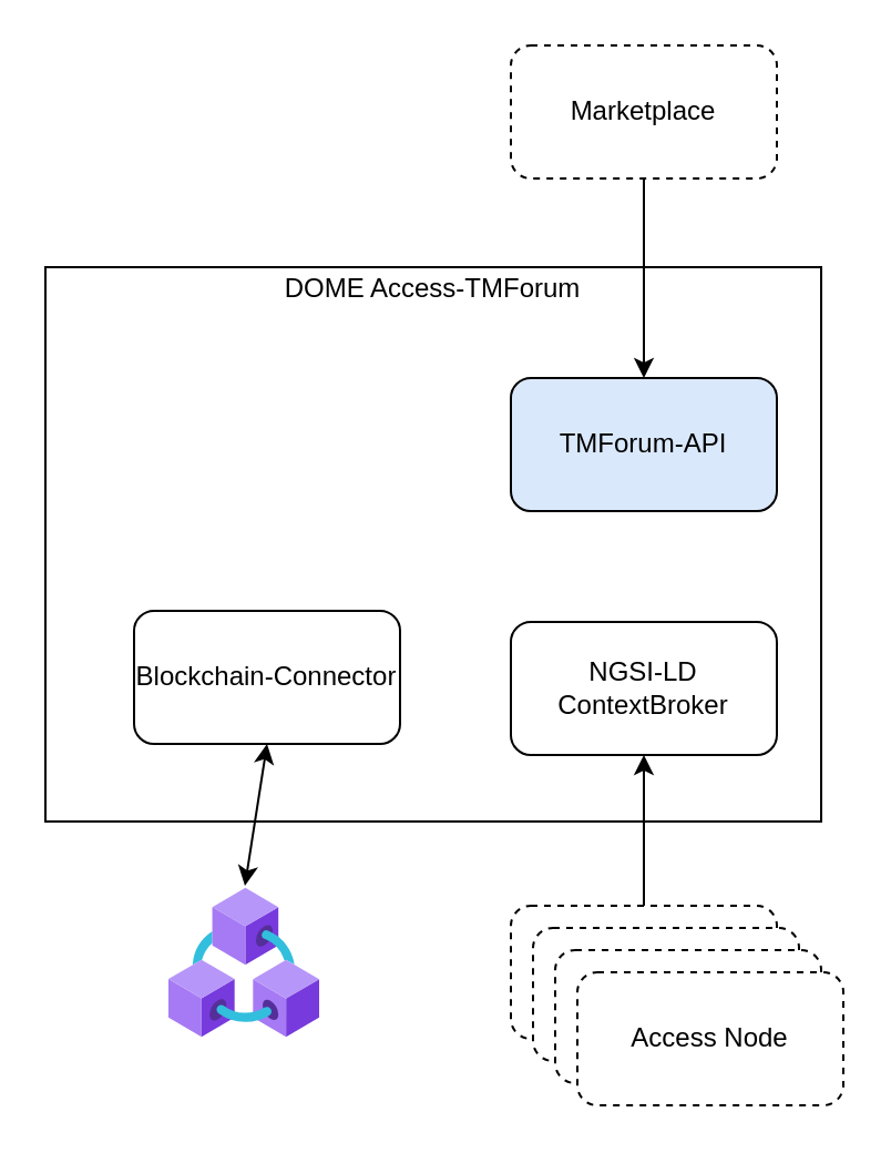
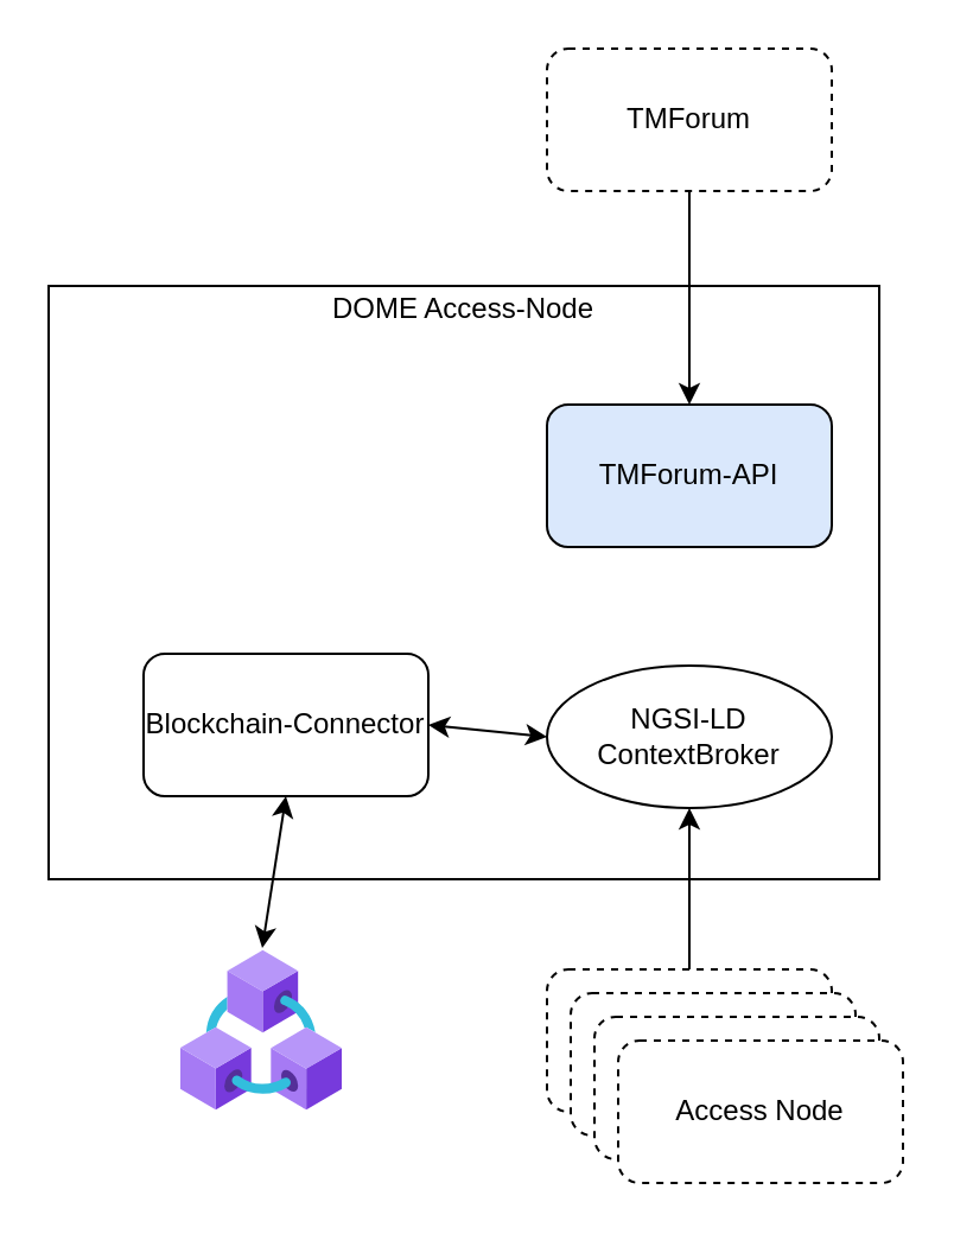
- <mxCell id="15" value="Marketplace" style="rounded=1;whiteSpace=wrap;html=1;dashed=1;" vertex="1" parent="1"><mxGeometry x="230" y="20" width="120" height="60" as="geometry" /></mxCell>
+ <mxCell id="15" value="TMForum" style="rounded=1;whiteSpace=wrap;html=1;dashed=1;" vertex="1" parent="1"><mxGeometry x="230" y="20" width="120" height="60" as="geometry" /></mxCell>
- <mxCell id="2" value="&lt;div&gt;DOME Access-TMForum&lt;/div&gt;&lt;div&gt;&lt;br&gt;&lt;/div&gt;&lt;div&gt;&lt;br&gt;&lt;/div&gt;&lt;div&gt;&lt;br&gt;&lt;/div&gt;&lt;div&gt;&lt;br&gt;&lt;/div&gt;&lt;div&gt;&lt;br&gt;&lt;/div&gt;&lt;div&gt;&lt;br&gt;&lt;/div&gt;&lt;div&gt;&lt;br&gt;&lt;/div&gt;&lt;div&gt;&lt;br&gt;&lt;/div&gt;&lt;div&gt;&lt;br&gt;&lt;/div&gt;&lt;div&gt;&lt;br&gt;&lt;/div&gt;&lt;div&gt;&lt;br&gt;&lt;/div&gt;&lt;div&gt;&lt;br&gt;&lt;/div&gt;&lt;div&gt;&lt;br&gt;&lt;/div&gt;&lt;div&gt;&lt;br&gt;&lt;/div&gt;&lt;div&gt;&lt;br&gt;&lt;/div&gt;&lt;div&gt;&lt;br&gt;&lt;/div&gt;" style="rounded=0;whiteSpace=wrap;html=1;" vertex="1" parent="1"><mxGeometry x="20" y="120" width="350" height="250" as="geometry" /></mxCell>
+ <mxCell id="2" value="&lt;div&gt;DOME Access-Node&lt;/div&gt;&lt;div&gt;&lt;br&gt;&lt;/div&gt;&lt;div&gt;&lt;br&gt;&lt;/div&gt;&lt;div&gt;&lt;br&gt;&lt;/div&gt;&lt;div&gt;&lt;br&gt;&lt;/div&gt;&lt;div&gt;&lt;br&gt;&lt;/div&gt;&lt;div&gt;&lt;br&gt;&lt;/div&gt;&lt;div&gt;&lt;br&gt;&lt;/div&gt;&lt;div&gt;&lt;br&gt;&lt;/div&gt;&lt;div&gt;&lt;br&gt;&lt;/div&gt;&lt;div&gt;&lt;br&gt;&lt;/div&gt;&lt;div&gt;&lt;br&gt;&lt;/div&gt;&lt;div&gt;&lt;br&gt;&lt;/div&gt;&lt;div&gt;&lt;br&gt;&lt;/div&gt;&lt;div&gt;&lt;br&gt;&lt;/div&gt;&lt;div&gt;&lt;br&gt;&lt;/div&gt;&lt;div&gt;&lt;br&gt;&lt;/div&gt;" style="rounded=0;whiteSpace=wrap;html=1;" vertex="1" parent="1"><mxGeometry x="20" y="120" width="350" height="250" as="geometry" /></mxCell>
+ <mxCell id="6" value="" style="endArrow=classic;startArrow=classic;html=1;rounded=0;entryX=0;entryY=0.5;entryDx=0;entryDy=0;exitX=1;exitY=0.5;exitDx=0;exitDy=0;" edge="1" parent="1" source="5" target="4"><mxGeometry width="50" height="50" relative="1" as="geometry"><mxPoint x="-90" y="510" as="sourcePoint" /><mxPoint x="-40" y="460" as="targetPoint" /></mxGeometry></mxCell>
- <mxCell id="4" value="NGSI-LD ContextBroker" style="rounded=1;whiteSpace=wrap;html=1;" vertex="1" parent="1"><mxGeometry x="230" y="280" width="120" height="60" as="geometry" /></mxCell>
+ <mxCell id="4" value="NGSI-LD ContextBroker" style="ellipse;whiteSpace=wrap;html=1;" vertex="1" parent="1"><mxGeometry x="230" y="280" width="120" height="60" as="geometry" /></mxCell>
